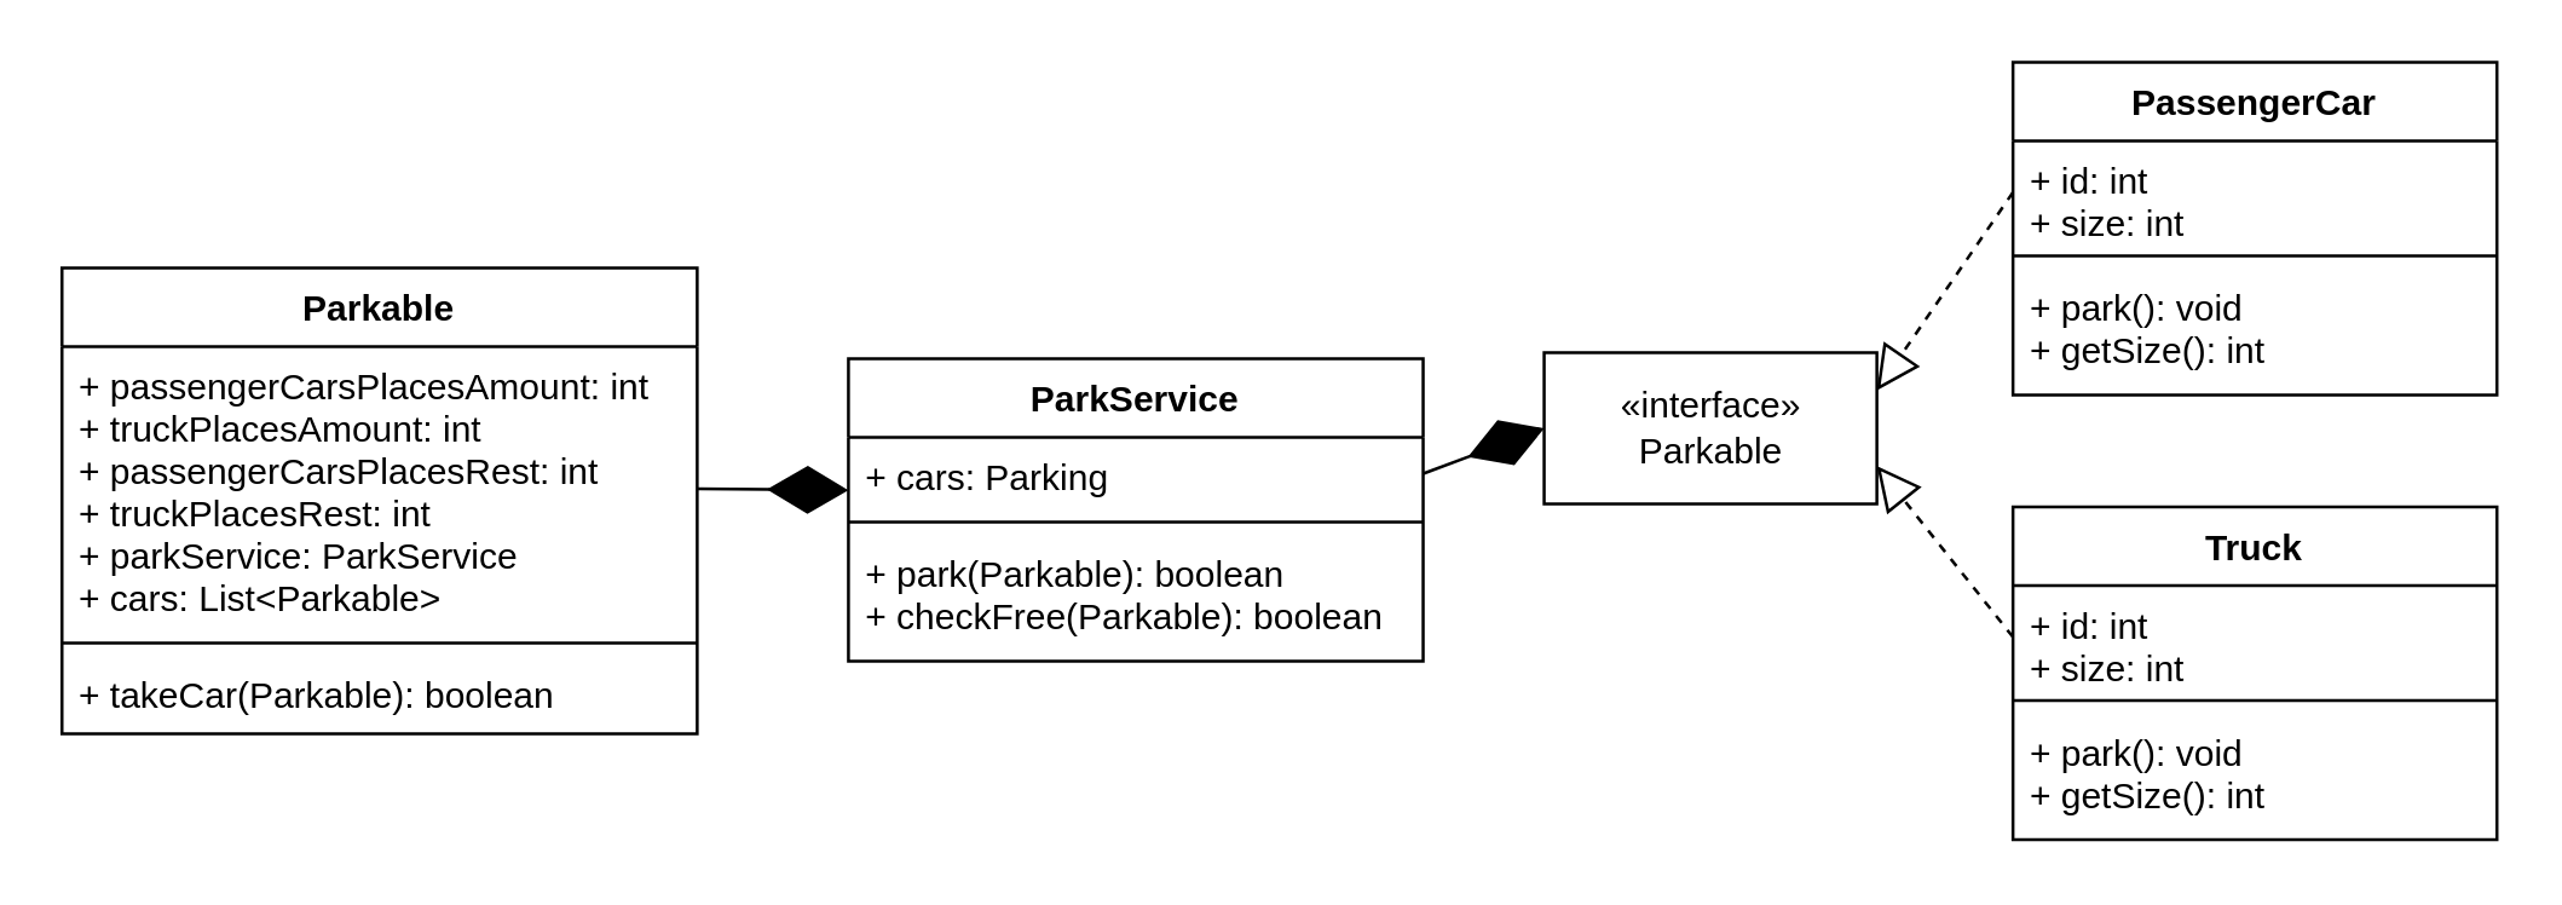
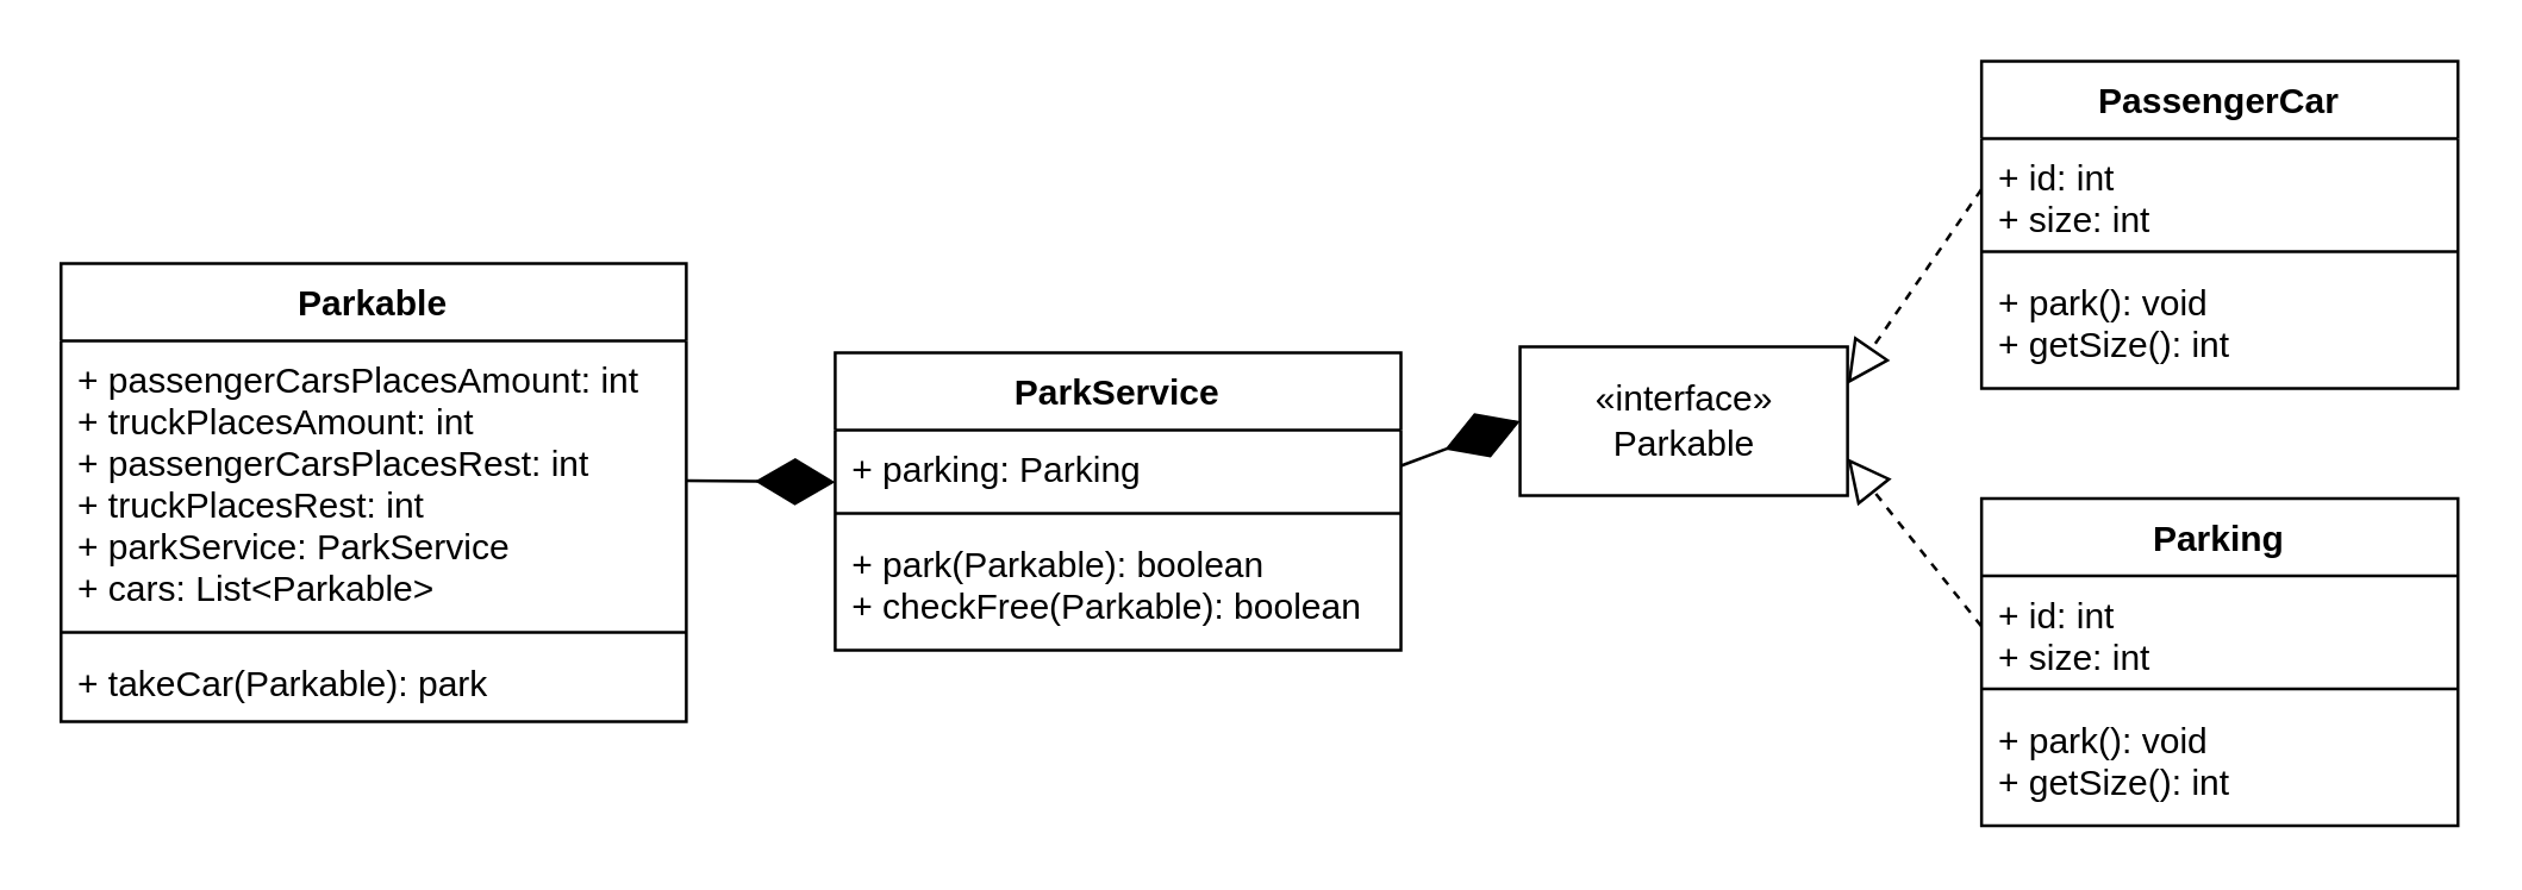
- <mxCell id="11" value="+ cars: Parking" style="text;strokeColor=none;fillColor=none;align=left;verticalAlign=top;spacingLeft=4;spacingRight=4;overflow=hidden;rotatable=0;points=[[0,0.5],[1,0.5]];portConstraint=eastwest;" vertex="1" parent="10"><mxGeometry y="26" width="190" height="24" as="geometry" /></mxCell>
+ <mxCell id="11" value="+ parking: Parking" style="text;strokeColor=none;fillColor=none;align=left;verticalAlign=top;spacingLeft=4;spacingRight=4;overflow=hidden;rotatable=0;points=[[0,0.5],[1,0.5]];portConstraint=eastwest;" vertex="1" parent="10"><mxGeometry y="26" width="190" height="24" as="geometry" /></mxCell>
- <mxCell id="6" value="Truck" style="swimlane;fontStyle=1;align=center;verticalAlign=top;childLayout=stackLayout;horizontal=1;startSize=26;horizontalStack=0;resizeParent=1;resizeParentMax=0;resizeLast=0;collapsible=1;marginBottom=0;" vertex="1" parent="1"><mxGeometry x="665" y="167" width="160" height="110" as="geometry" /></mxCell>
+ <mxCell id="6" value="Parking" style="swimlane;fontStyle=1;align=center;verticalAlign=top;childLayout=stackLayout;horizontal=1;startSize=26;horizontalStack=0;resizeParent=1;resizeParentMax=0;resizeLast=0;collapsible=1;marginBottom=0;" vertex="1" parent="1"><mxGeometry x="665" y="167" width="160" height="110" as="geometry" /></mxCell>
- <mxCell id="17" value="+ takeCar(Parkable): boolean" style="text;strokeColor=none;fillColor=none;align=left;verticalAlign=top;spacingLeft=4;spacingRight=4;overflow=hidden;rotatable=0;points=[[0,0.5],[1,0.5]];portConstraint=eastwest;" vertex="1" parent="14"><mxGeometry y="128" width="210" height="26" as="geometry" /></mxCell>
+ <mxCell id="17" value="+ takeCar(Parkable): park" style="text;strokeColor=none;fillColor=none;align=left;verticalAlign=top;spacingLeft=4;spacingRight=4;overflow=hidden;rotatable=0;points=[[0,0.5],[1,0.5]];portConstraint=eastwest;" vertex="1" parent="14"><mxGeometry y="128" width="210" height="26" as="geometry" /></mxCell>
